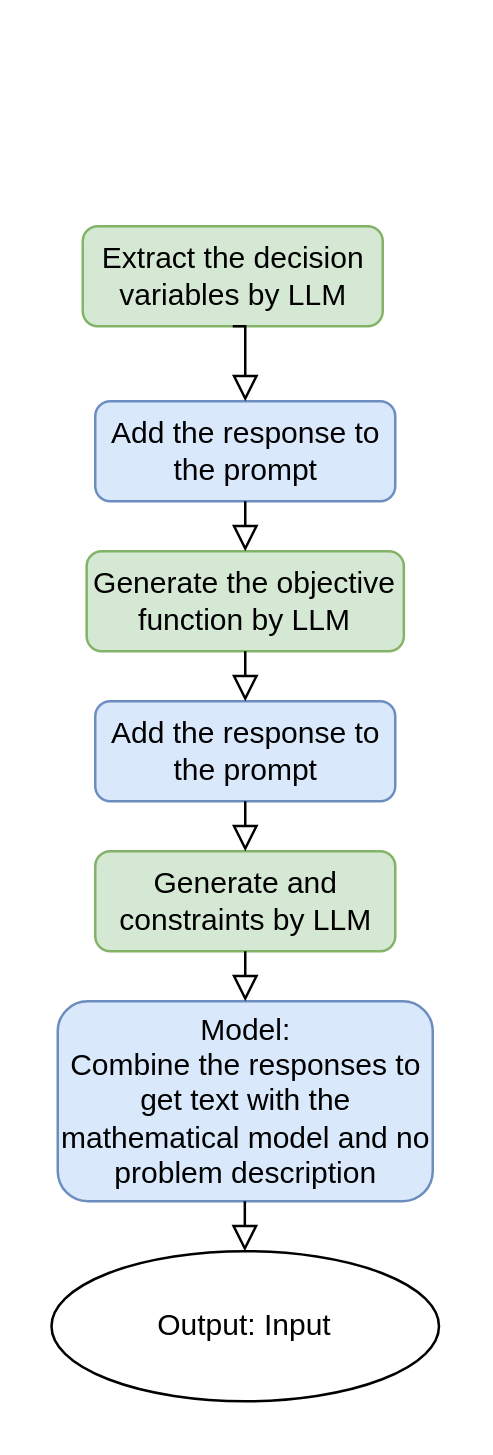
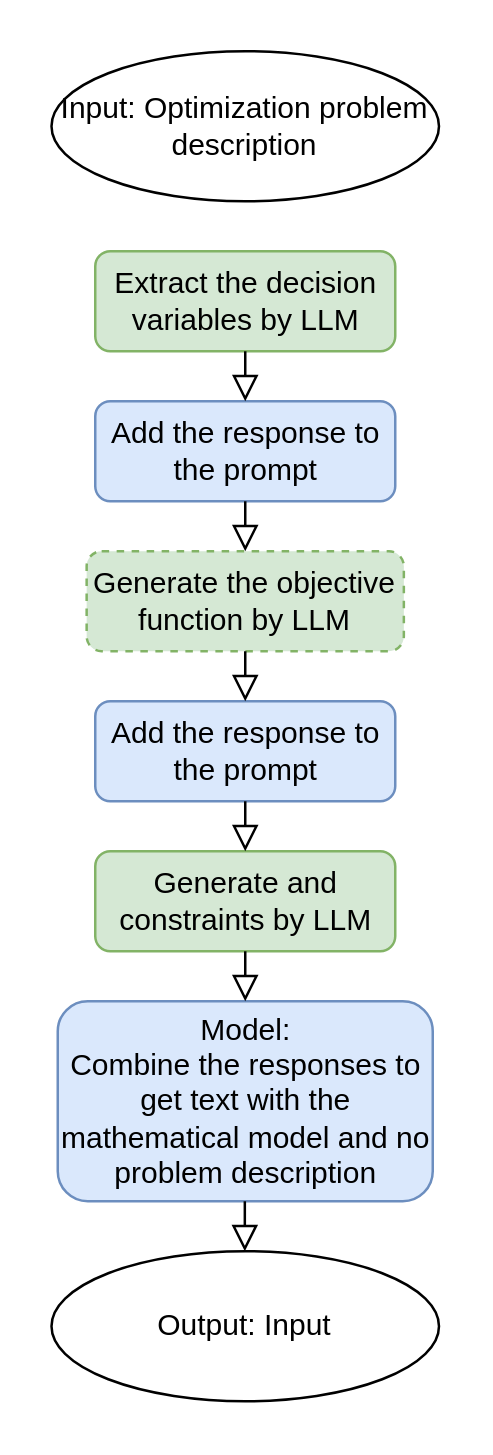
+ <mxCell id="2" value="Input: Optimization problem description" style="ellipse;whiteSpace=wrap;html=1;" vertex="1" parent="1"><mxGeometry x="20" y="20" width="155" height="60" as="geometry" /></mxCell>
- <mxCell id="3" value="Extract the decision variables by LLM" style="rounded=1;whiteSpace=wrap;html=1;fontSize=12;glass=0;strokeWidth=1;shadow=0;fillColor=#d5e8d4;strokeColor=#82b366;" vertex="1" parent="1"><mxGeometry x="32.5" y="90" width="120" height="40" as="geometry" /></mxCell>
+ <mxCell id="3" value="Extract the decision variables by LLM" style="rounded=1;whiteSpace=wrap;html=1;fontSize=12;glass=0;strokeWidth=1;shadow=0;fillColor=#d5e8d4;strokeColor=#82b366;" vertex="1" parent="1"><mxGeometry x="37.5" y="100" width="120" height="40" as="geometry" /></mxCell>
- <mxCell id="6" value="Generate the objective function by LLM" style="rounded=1;whiteSpace=wrap;html=1;fontSize=12;glass=0;strokeWidth=1;shadow=0;fillColor=#d5e8d4;strokeColor=#82b366;" vertex="1" parent="1"><mxGeometry x="34.06" y="220" width="126.88" height="40" as="geometry" /></mxCell>
+ <mxCell id="6" value="Generate the objective function by LLM" style="rounded=1;whiteSpace=wrap;html=1;fontSize=12;glass=0;strokeWidth=1;shadow=0;fillColor=#d5e8d4;strokeColor=#82b366;dashed=1;" vertex="1" parent="1"><mxGeometry x="34.06" y="220" width="126.88" height="40" as="geometry" /></mxCell>
